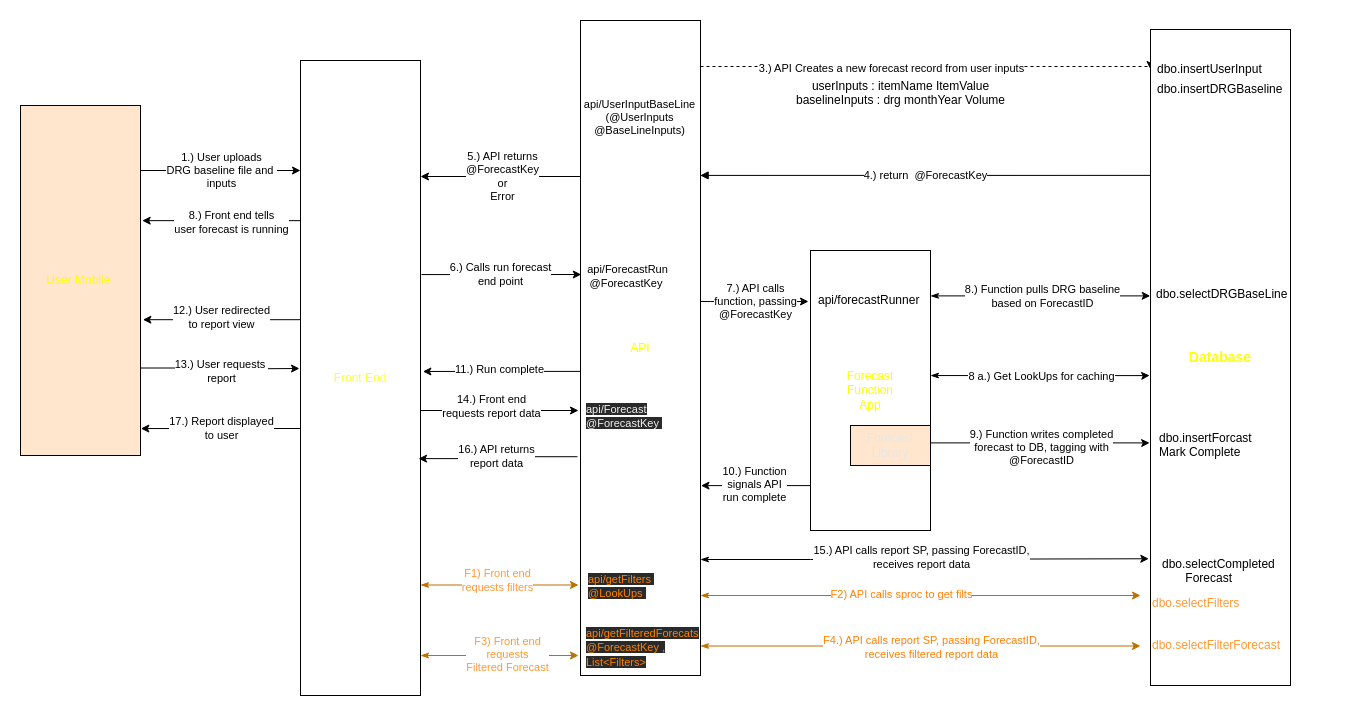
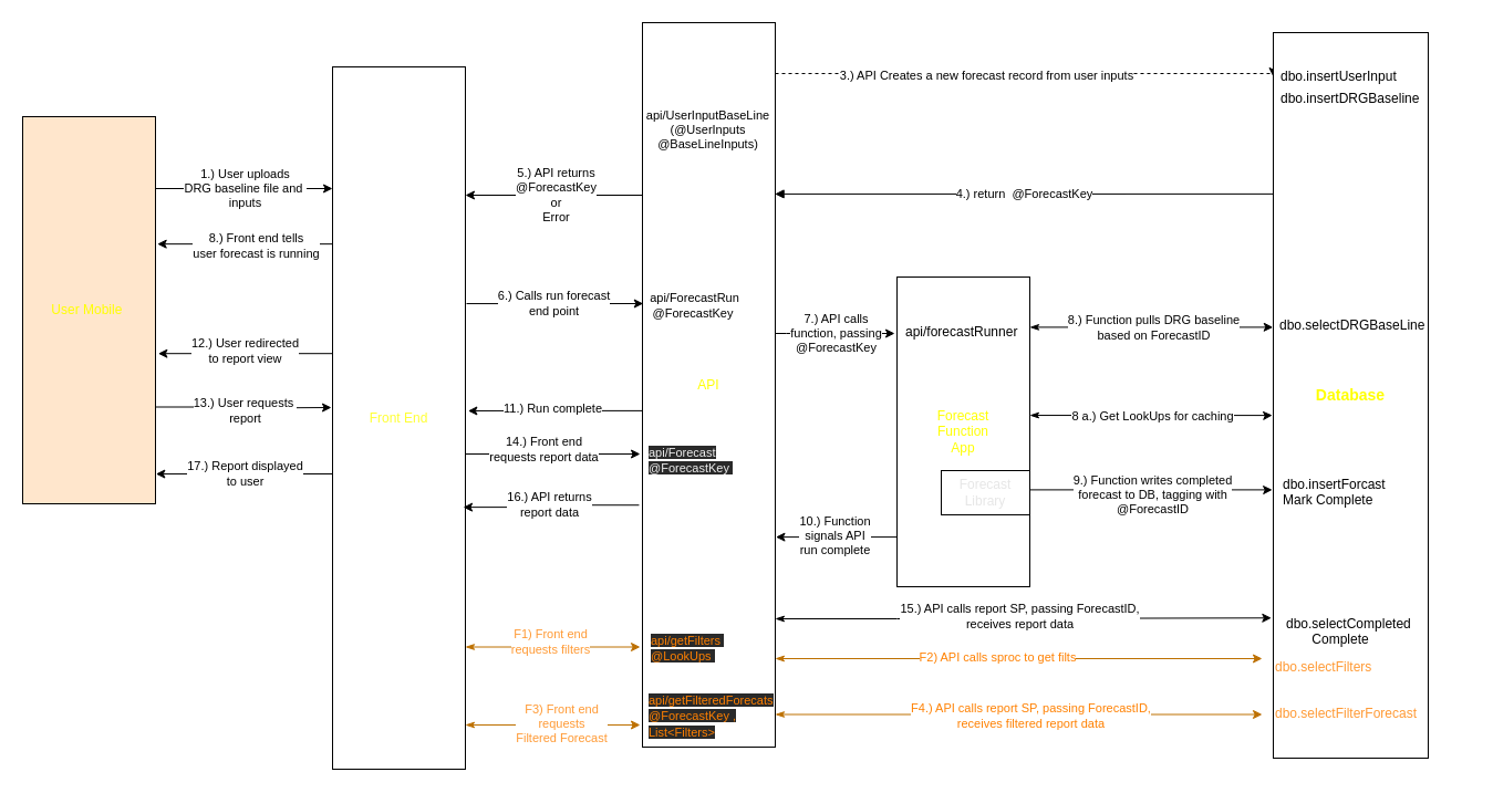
- <mxCell id="39" value="userInputs : itemName ItemValue&lt;br&gt;baselineInputs : drg monthYear Volume&lt;br&gt;&lt;br&gt;" style="text;html=1;align=center;verticalAlign=middle;resizable=0;points=[];autosize=1;" parent="1" vertex="1"><mxGeometry x="790" y="75" width="220" height="50" as="geometry" /></mxCell>
- <mxCell id="44" value="&lt;font color=&quot;#e6e6e6&quot;&gt;Forecast&lt;br&gt;Library&lt;/font&gt;" style="rounded=0;whiteSpace=wrap;html=1;fillColor=#ffe6cc;" parent="1" vertex="1"><mxGeometry x="850" y="425" width="80" height="40" as="geometry" /></mxCell>
+ <mxCell id="44" value="&lt;font color=&quot;#e6e6e6&quot;&gt;Forecast&lt;br&gt;Library&lt;/font&gt;" style="rounded=0;whiteSpace=wrap;html=1;" parent="1" vertex="1"><mxGeometry x="850" y="425" width="80" height="40" as="geometry" /></mxCell>
- <mxCell id="57" value="dbo.selectCompleted&lt;br&gt;&amp;nbsp; &amp;nbsp; &amp;nbsp; &amp;nbsp;Forecast" style="text;whiteSpace=wrap;html=1;" parent="1" vertex="1"><mxGeometry x="1160" y="550" width="160" height="30" as="geometry" /></mxCell>
+ <mxCell id="57" value="dbo.selectCompleted&lt;br&gt;&amp;nbsp; &amp;nbsp; &amp;nbsp; &amp;nbsp;Complete" style="text;whiteSpace=wrap;html=1;" parent="1" vertex="1"><mxGeometry x="1160" y="550" width="160" height="30" as="geometry" /></mxCell>
